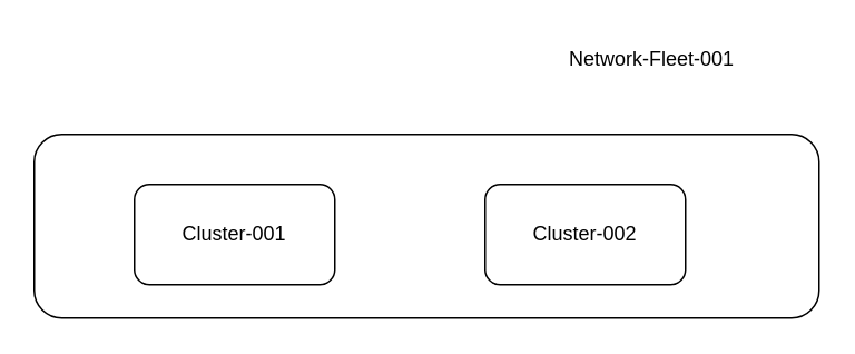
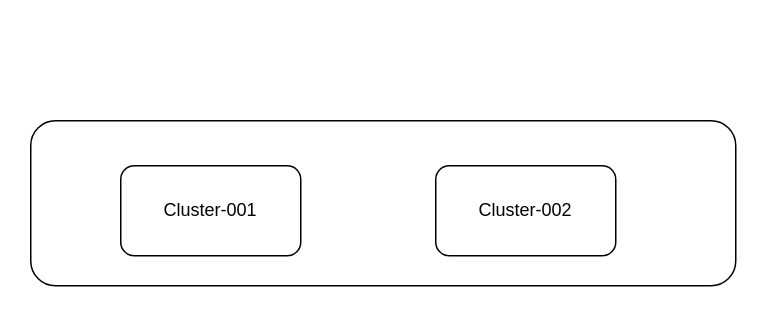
- <mxCell id="5" value="Network-Fleet-001" style="text;html=1;strokeColor=none;fillColor=none;align=center;verticalAlign=middle;whiteSpace=wrap;rounded=0;" parent="1" vertex="1"><mxGeometry x="320" y="20" width="140" height="30" as="geometry" /></mxCell>
